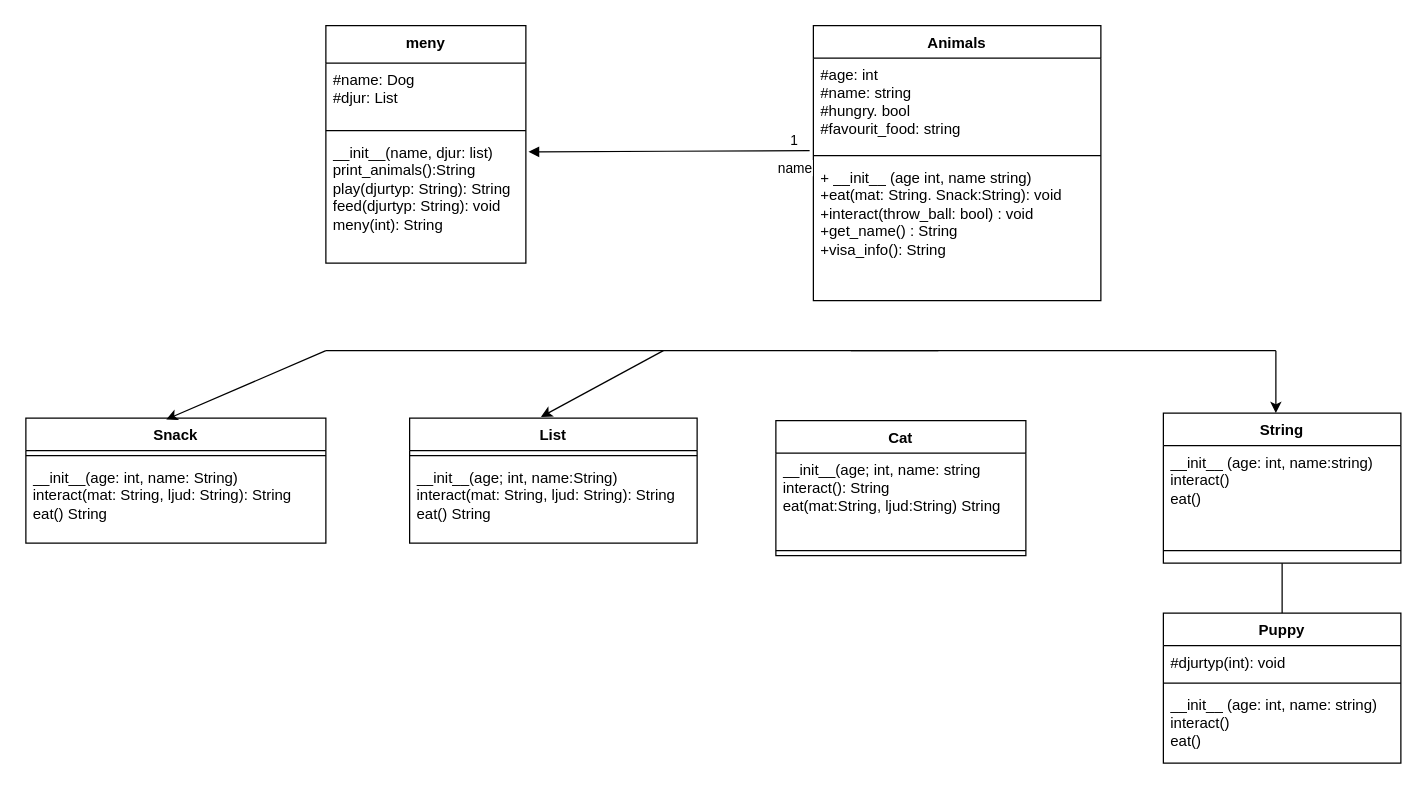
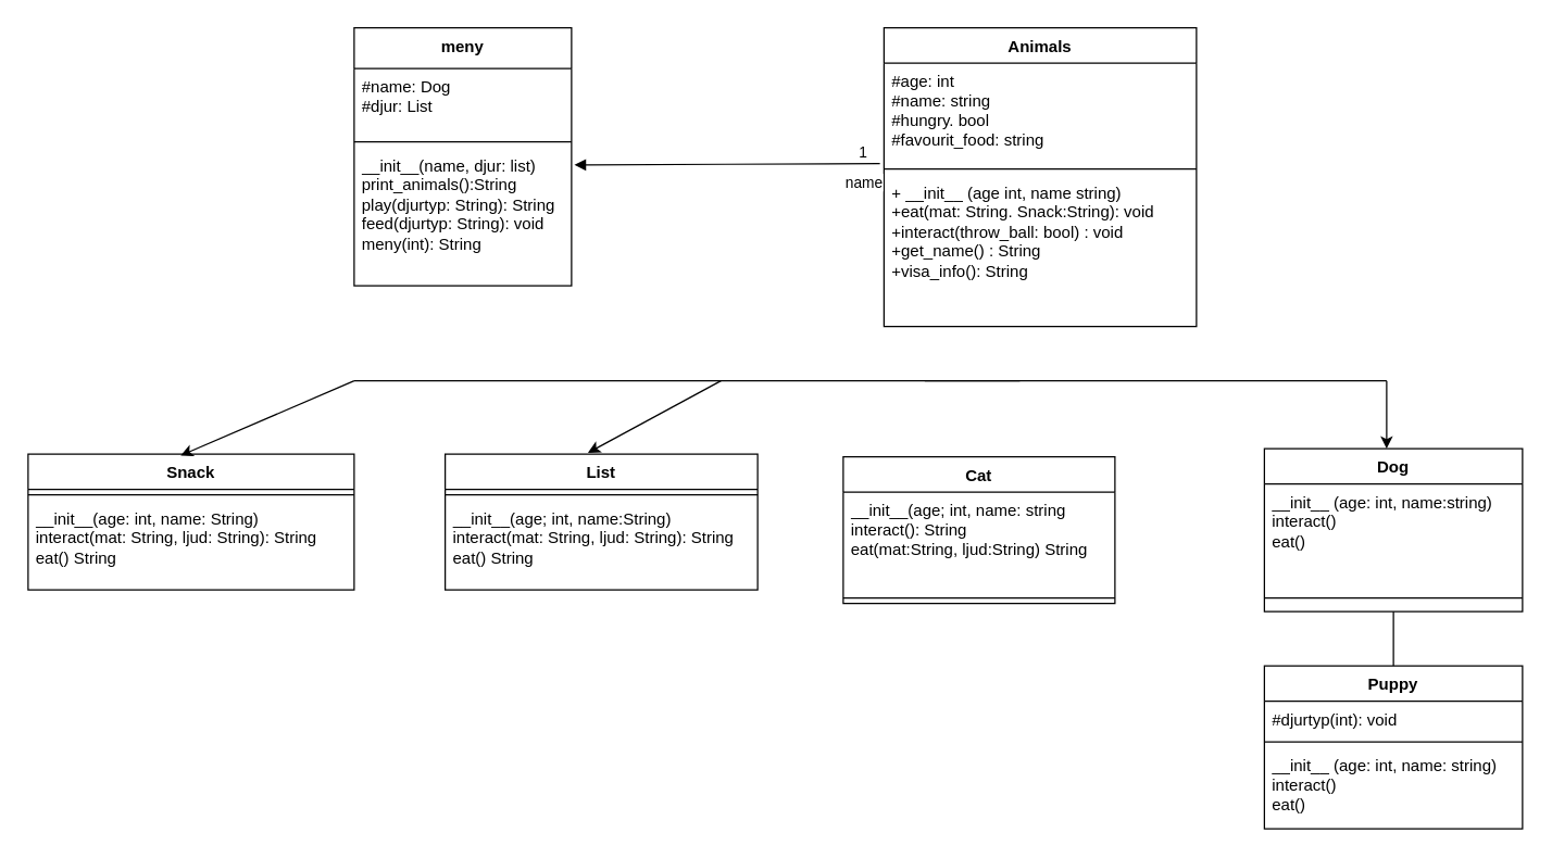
- <mxCell id="11" value="String" style="swimlane;fontStyle=1;align=center;verticalAlign=top;childLayout=stackLayout;horizontal=1;startSize=26;horizontalStack=0;resizeParent=1;resizeParentMax=0;resizeLast=0;collapsible=1;marginBottom=0;whiteSpace=wrap;html=1;" parent="1" vertex="1"><mxGeometry x="930" y="330" width="190" height="120" as="geometry" /></mxCell>
+ <mxCell id="11" value="Dog" style="swimlane;fontStyle=1;align=center;verticalAlign=top;childLayout=stackLayout;horizontal=1;startSize=26;horizontalStack=0;resizeParent=1;resizeParentMax=0;resizeLast=0;collapsible=1;marginBottom=0;whiteSpace=wrap;html=1;" parent="1" vertex="1"><mxGeometry x="930" y="330" width="190" height="120" as="geometry" /></mxCell>
